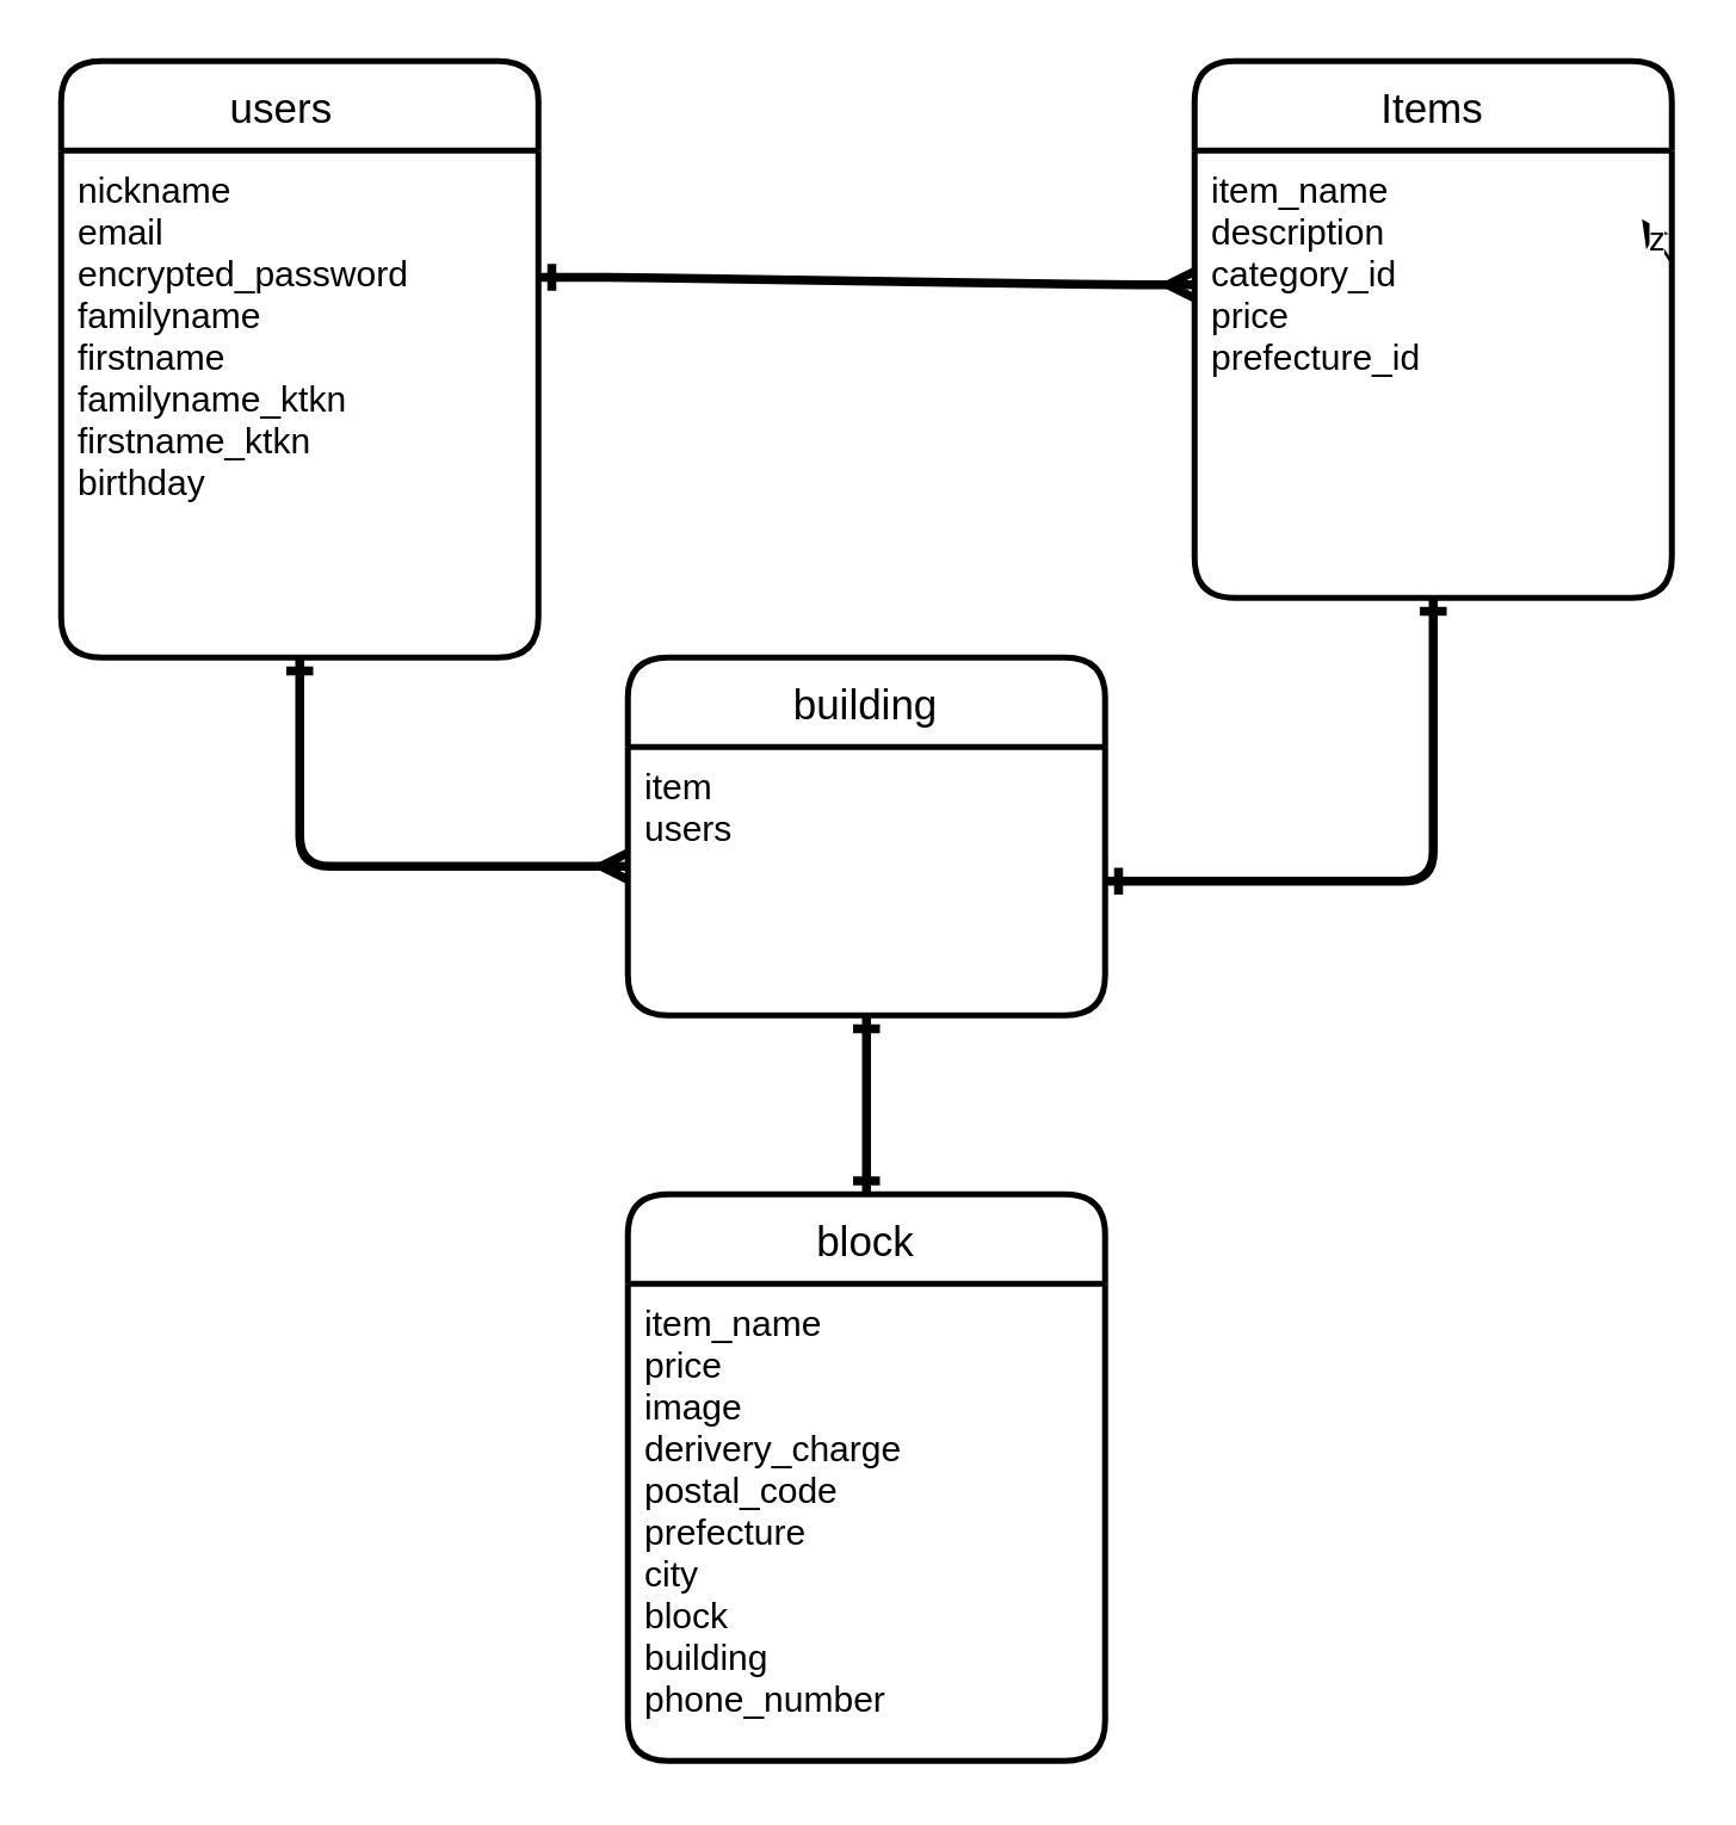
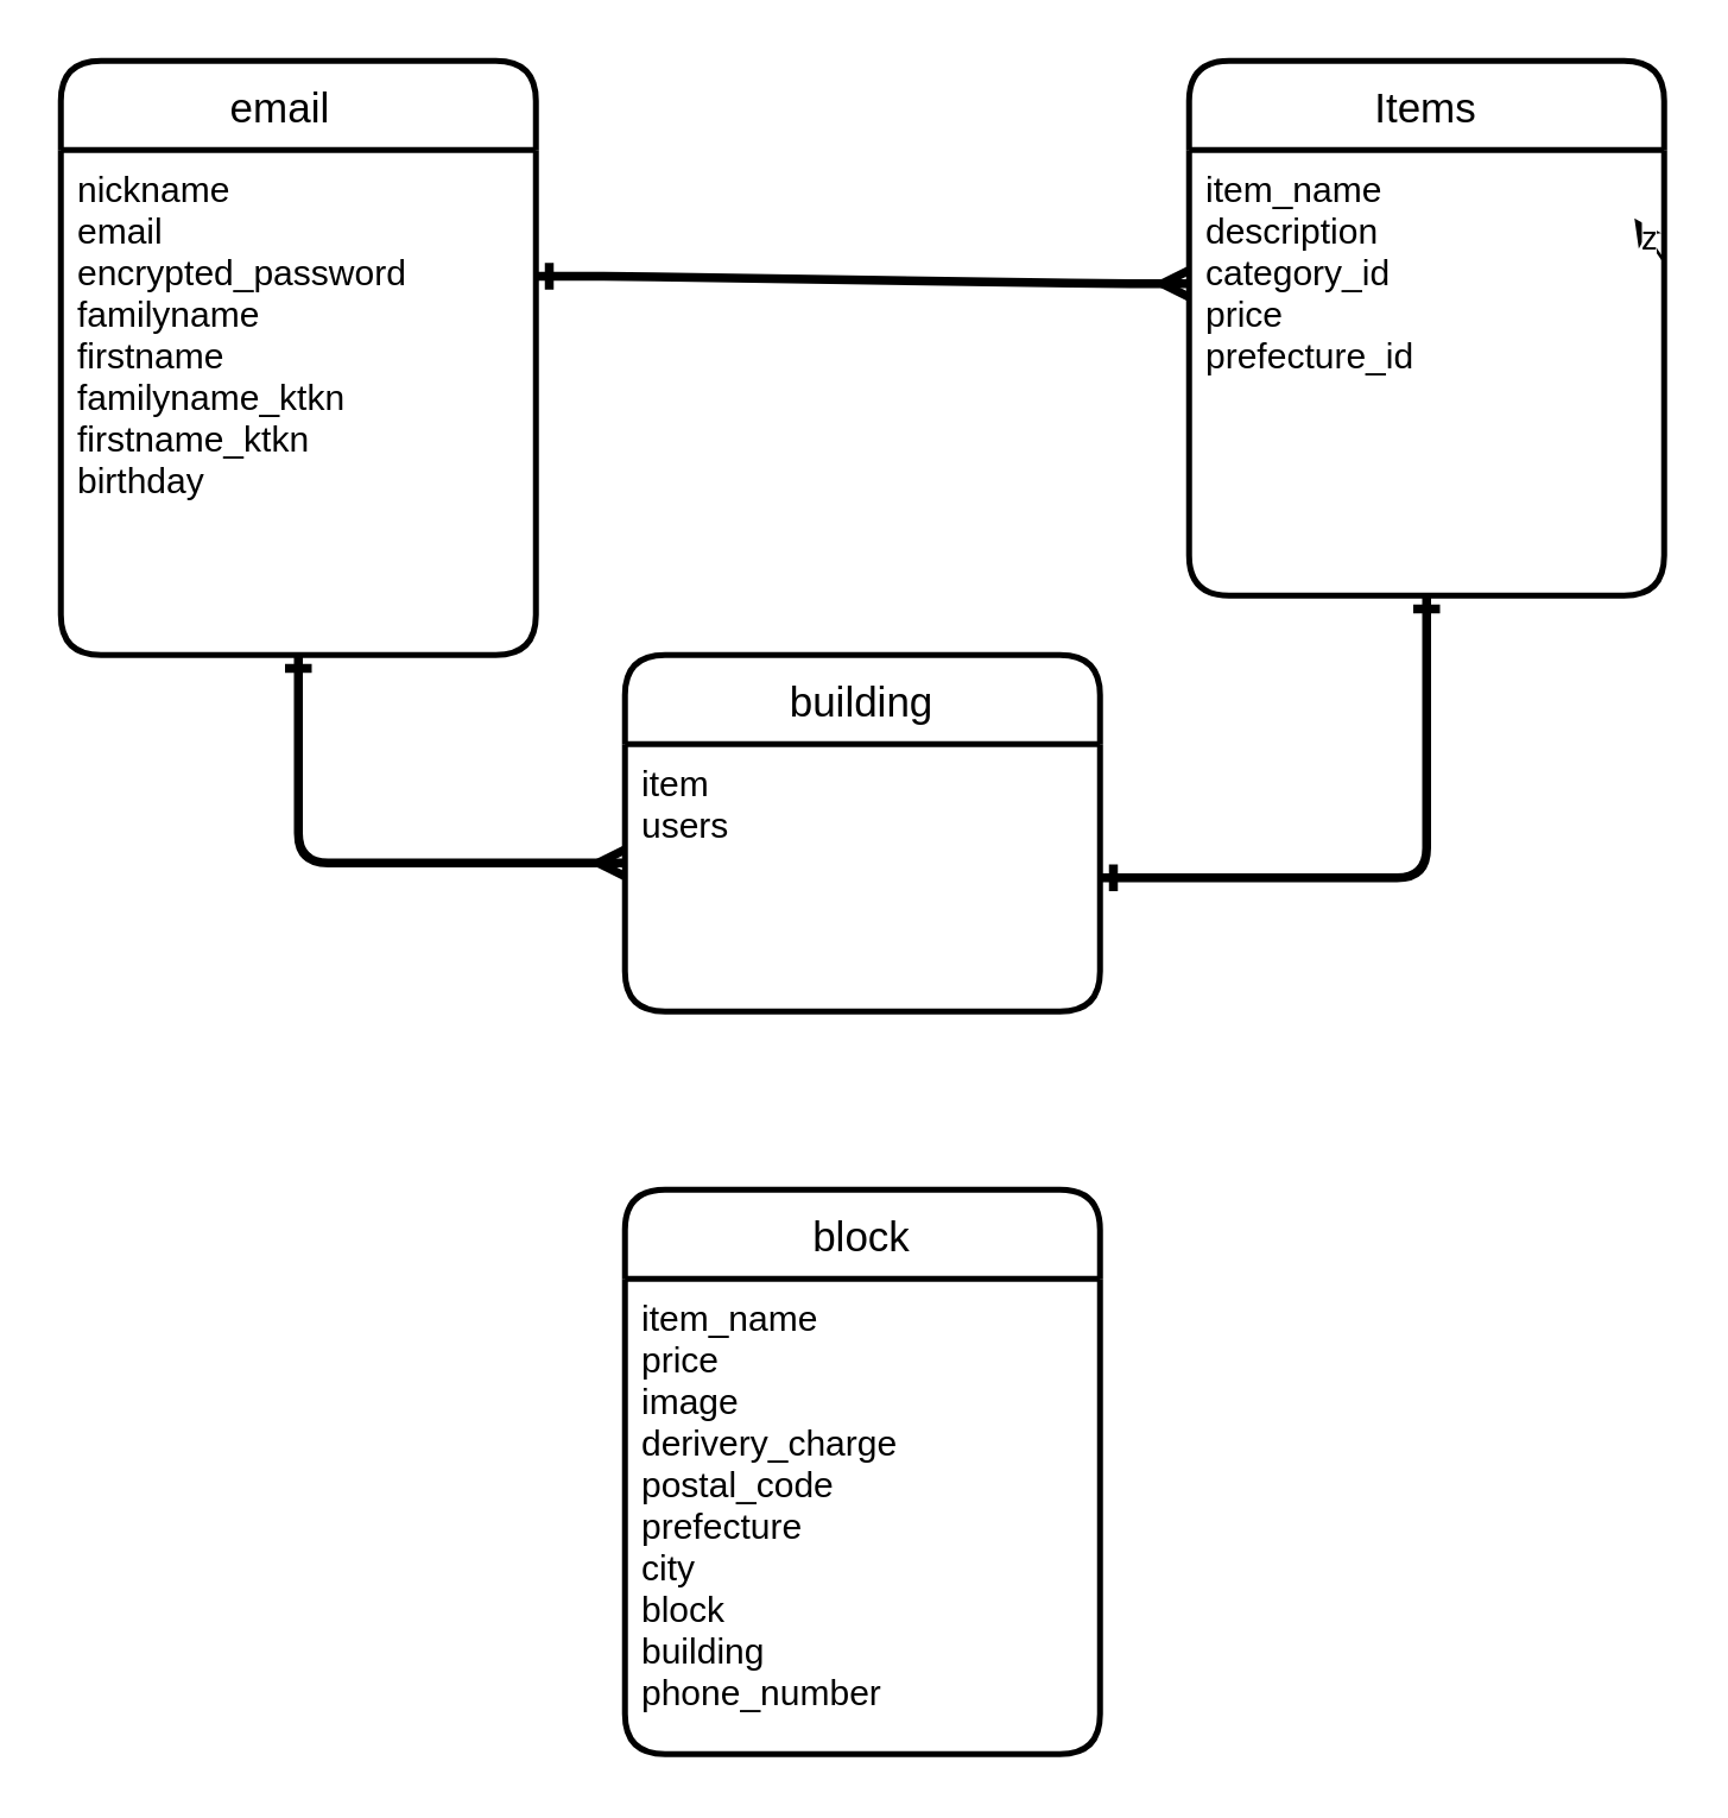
- <mxCell id="2" value="users   " style="swimlane;childLayout=stackLayout;horizontal=1;startSize=30;horizontalStack=0;rounded=1;fontSize=14;fontStyle=0;strokeWidth=2;resizeParent=0;resizeLast=1;shadow=0;dashed=0;align=center;" parent="1" vertex="1"><mxGeometry x="20" y="20" width="160" height="200" as="geometry" /></mxCell>
+ <mxCell id="2" value="email   " style="swimlane;childLayout=stackLayout;horizontal=1;startSize=30;horizontalStack=0;rounded=1;fontSize=14;fontStyle=0;strokeWidth=2;resizeParent=0;resizeLast=1;shadow=0;dashed=0;align=center;" parent="1" vertex="1"><mxGeometry x="20" y="20" width="160" height="200" as="geometry" /></mxCell>
- <mxCell id="14" value="" style="fontSize=12;html=1;endArrow=ERone;endFill=1;startSize=5;endSize=5;sourcePerimeterSpacing=5;targetPerimeterSpacing=5;strokeWidth=3;exitX=0.5;exitY=1;exitDx=0;exitDy=0;entryX=0.5;entryY=0;entryDx=0;entryDy=0;startArrow=ERone;startFill=0;" parent="1" source="9" target="10" edge="1"><mxGeometry width="100" height="100" relative="1" as="geometry"><mxPoint x="380" y="305" as="sourcePoint" /><mxPoint x="490" y="150" as="targetPoint" /><Array as="points" /></mxGeometry></mxCell>
